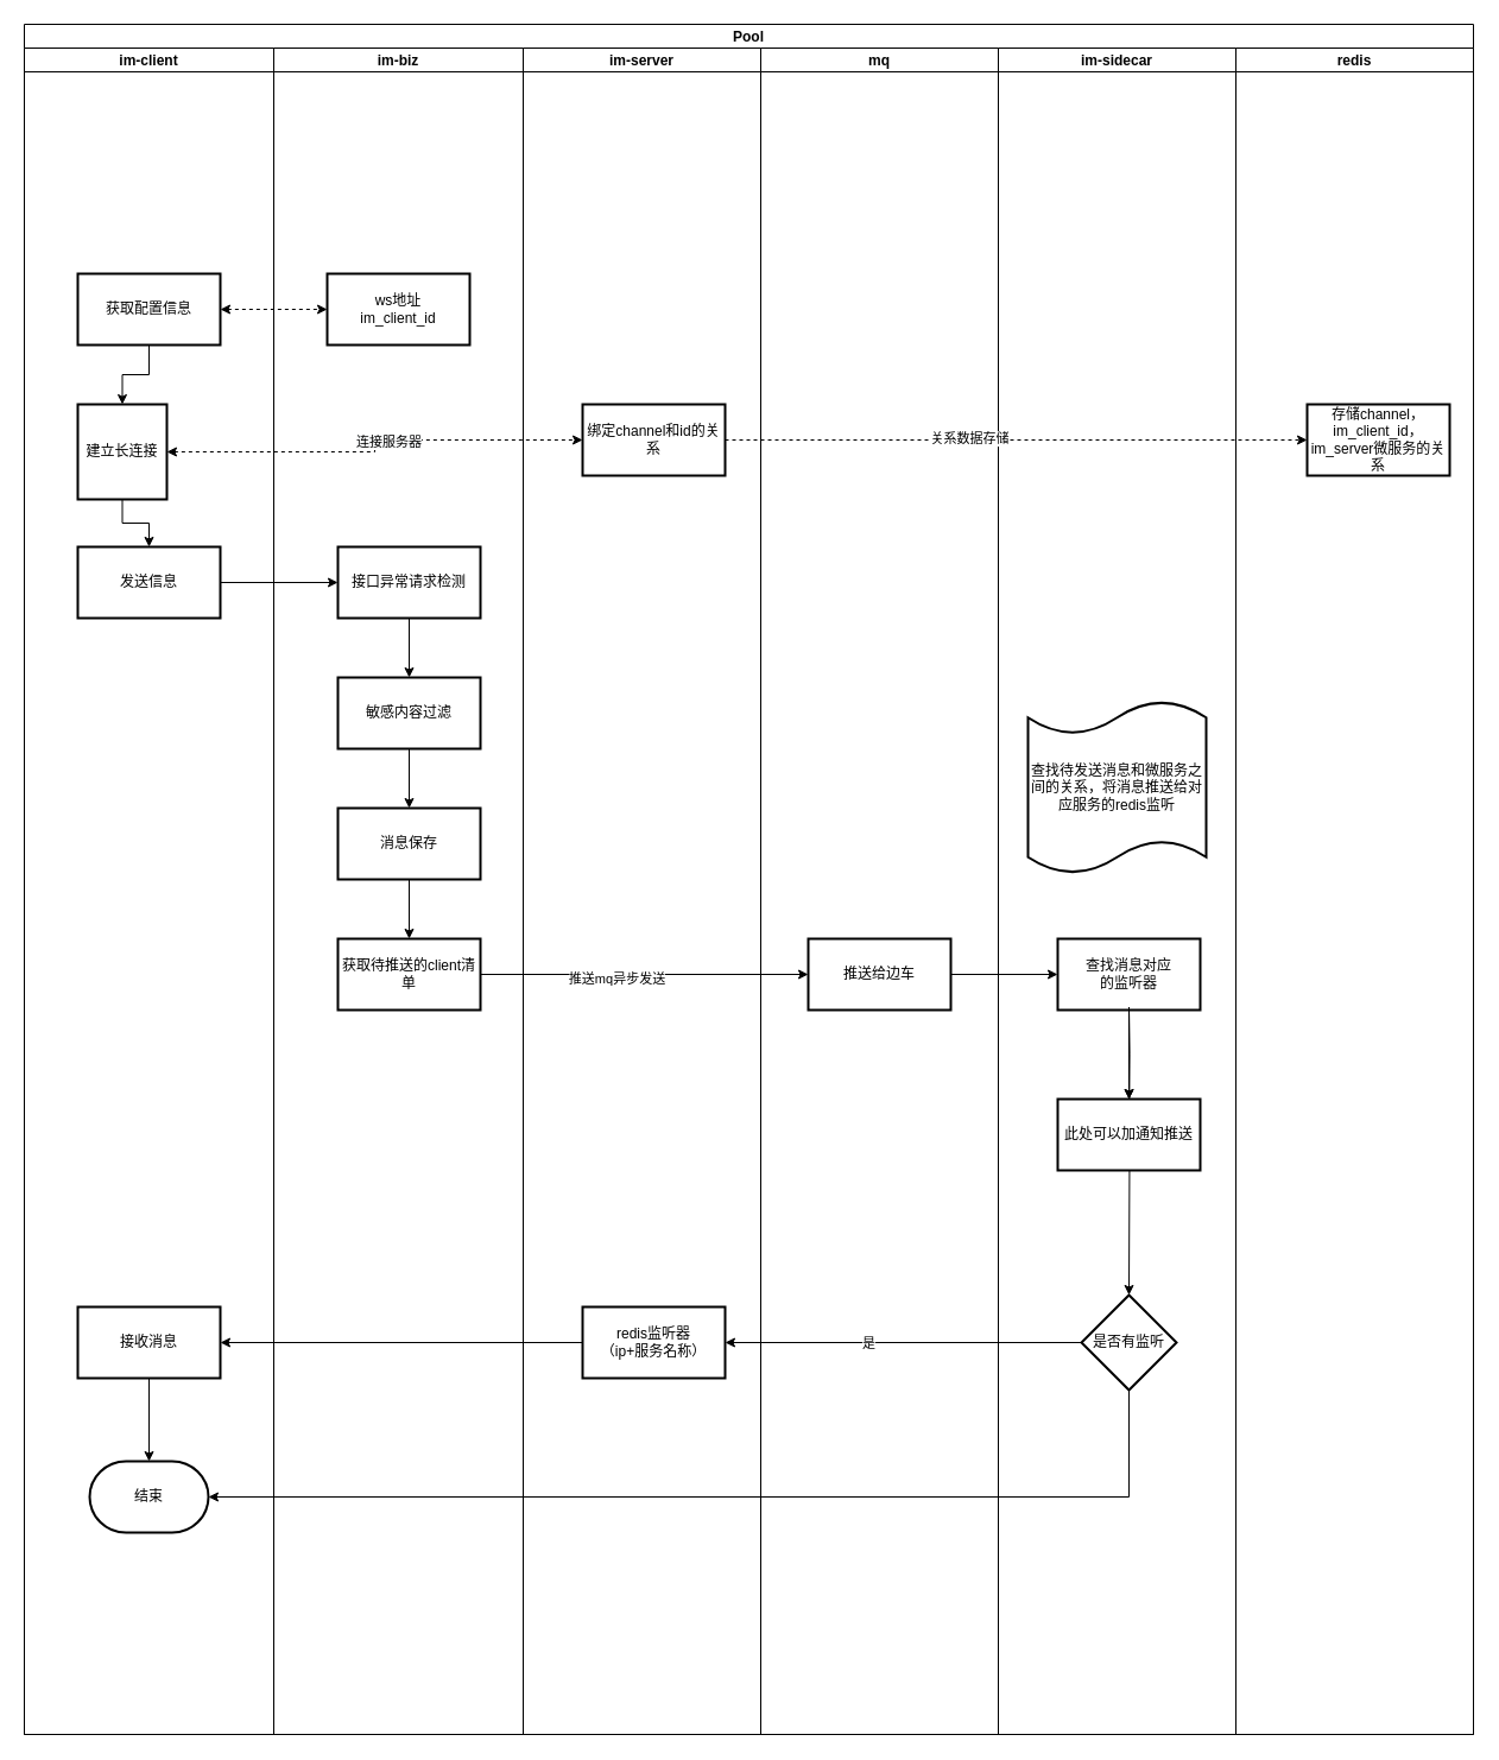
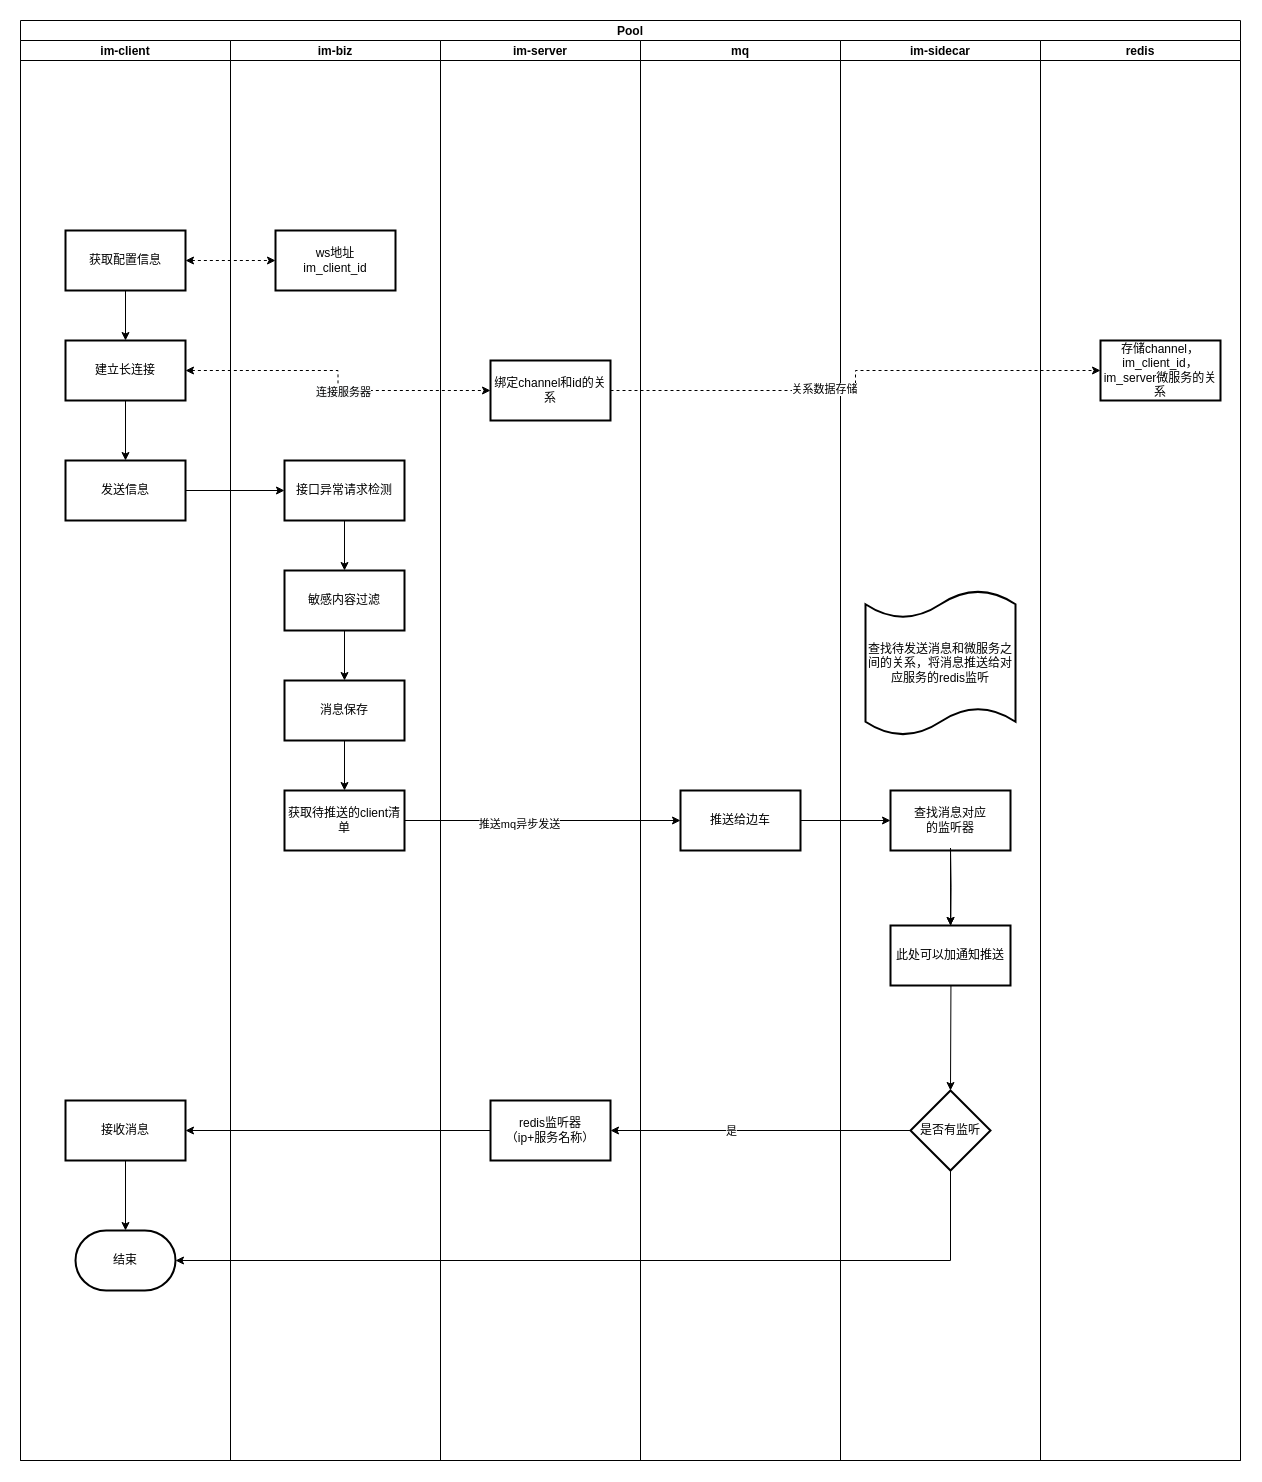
- <mxCell id="22" value="绑定channel和id的关系" style="whiteSpace=wrap;html=1;strokeWidth=2;" vertex="1" parent="21"><mxGeometry x="50" y="300" width="120" height="60" as="geometry" /></mxCell>
+ <mxCell id="22" value="绑定channel和id的关系" style="whiteSpace=wrap;html=1;strokeWidth=2;" vertex="1" parent="21"><mxGeometry x="50" y="320" width="120" height="60" as="geometry" /></mxCell>
- <mxCell id="7" value="建立长连接" style="whiteSpace=wrap;html=1;strokeWidth=2;" vertex="1" parent="3"><mxGeometry x="45" y="300" width="75" height="80" as="geometry" /></mxCell>
+ <mxCell id="7" value="建立长连接" style="whiteSpace=wrap;html=1;strokeWidth=2;" vertex="1" parent="3"><mxGeometry x="45" y="300" width="120" height="60" as="geometry" /></mxCell>
